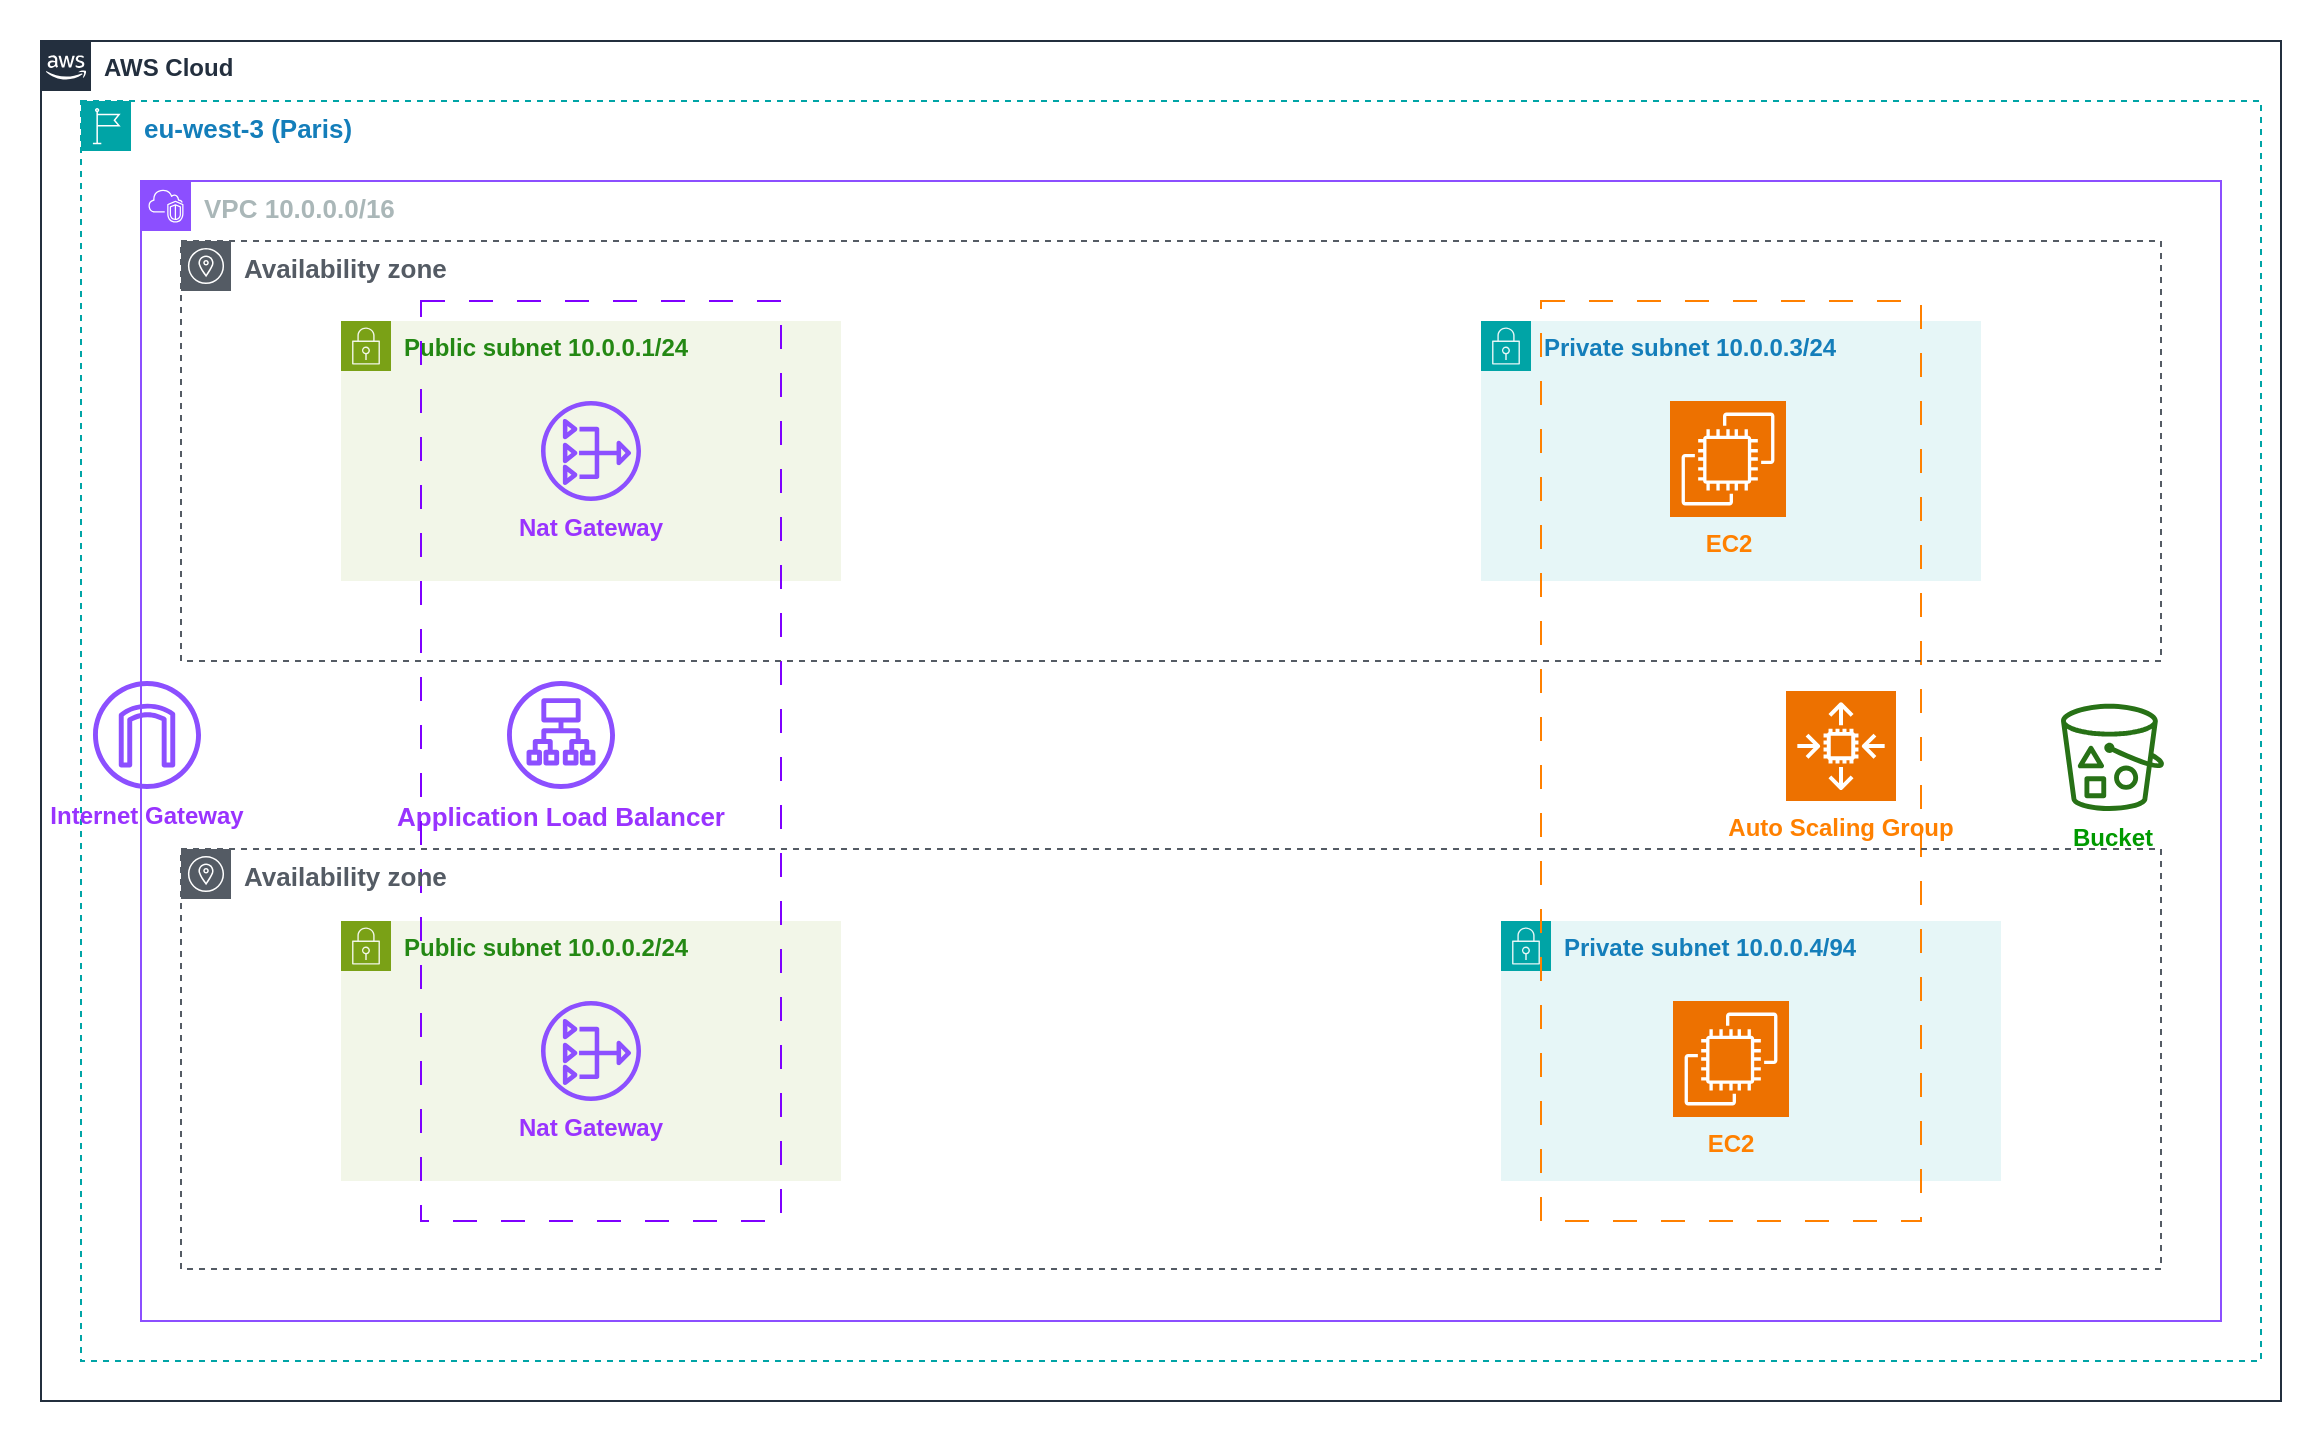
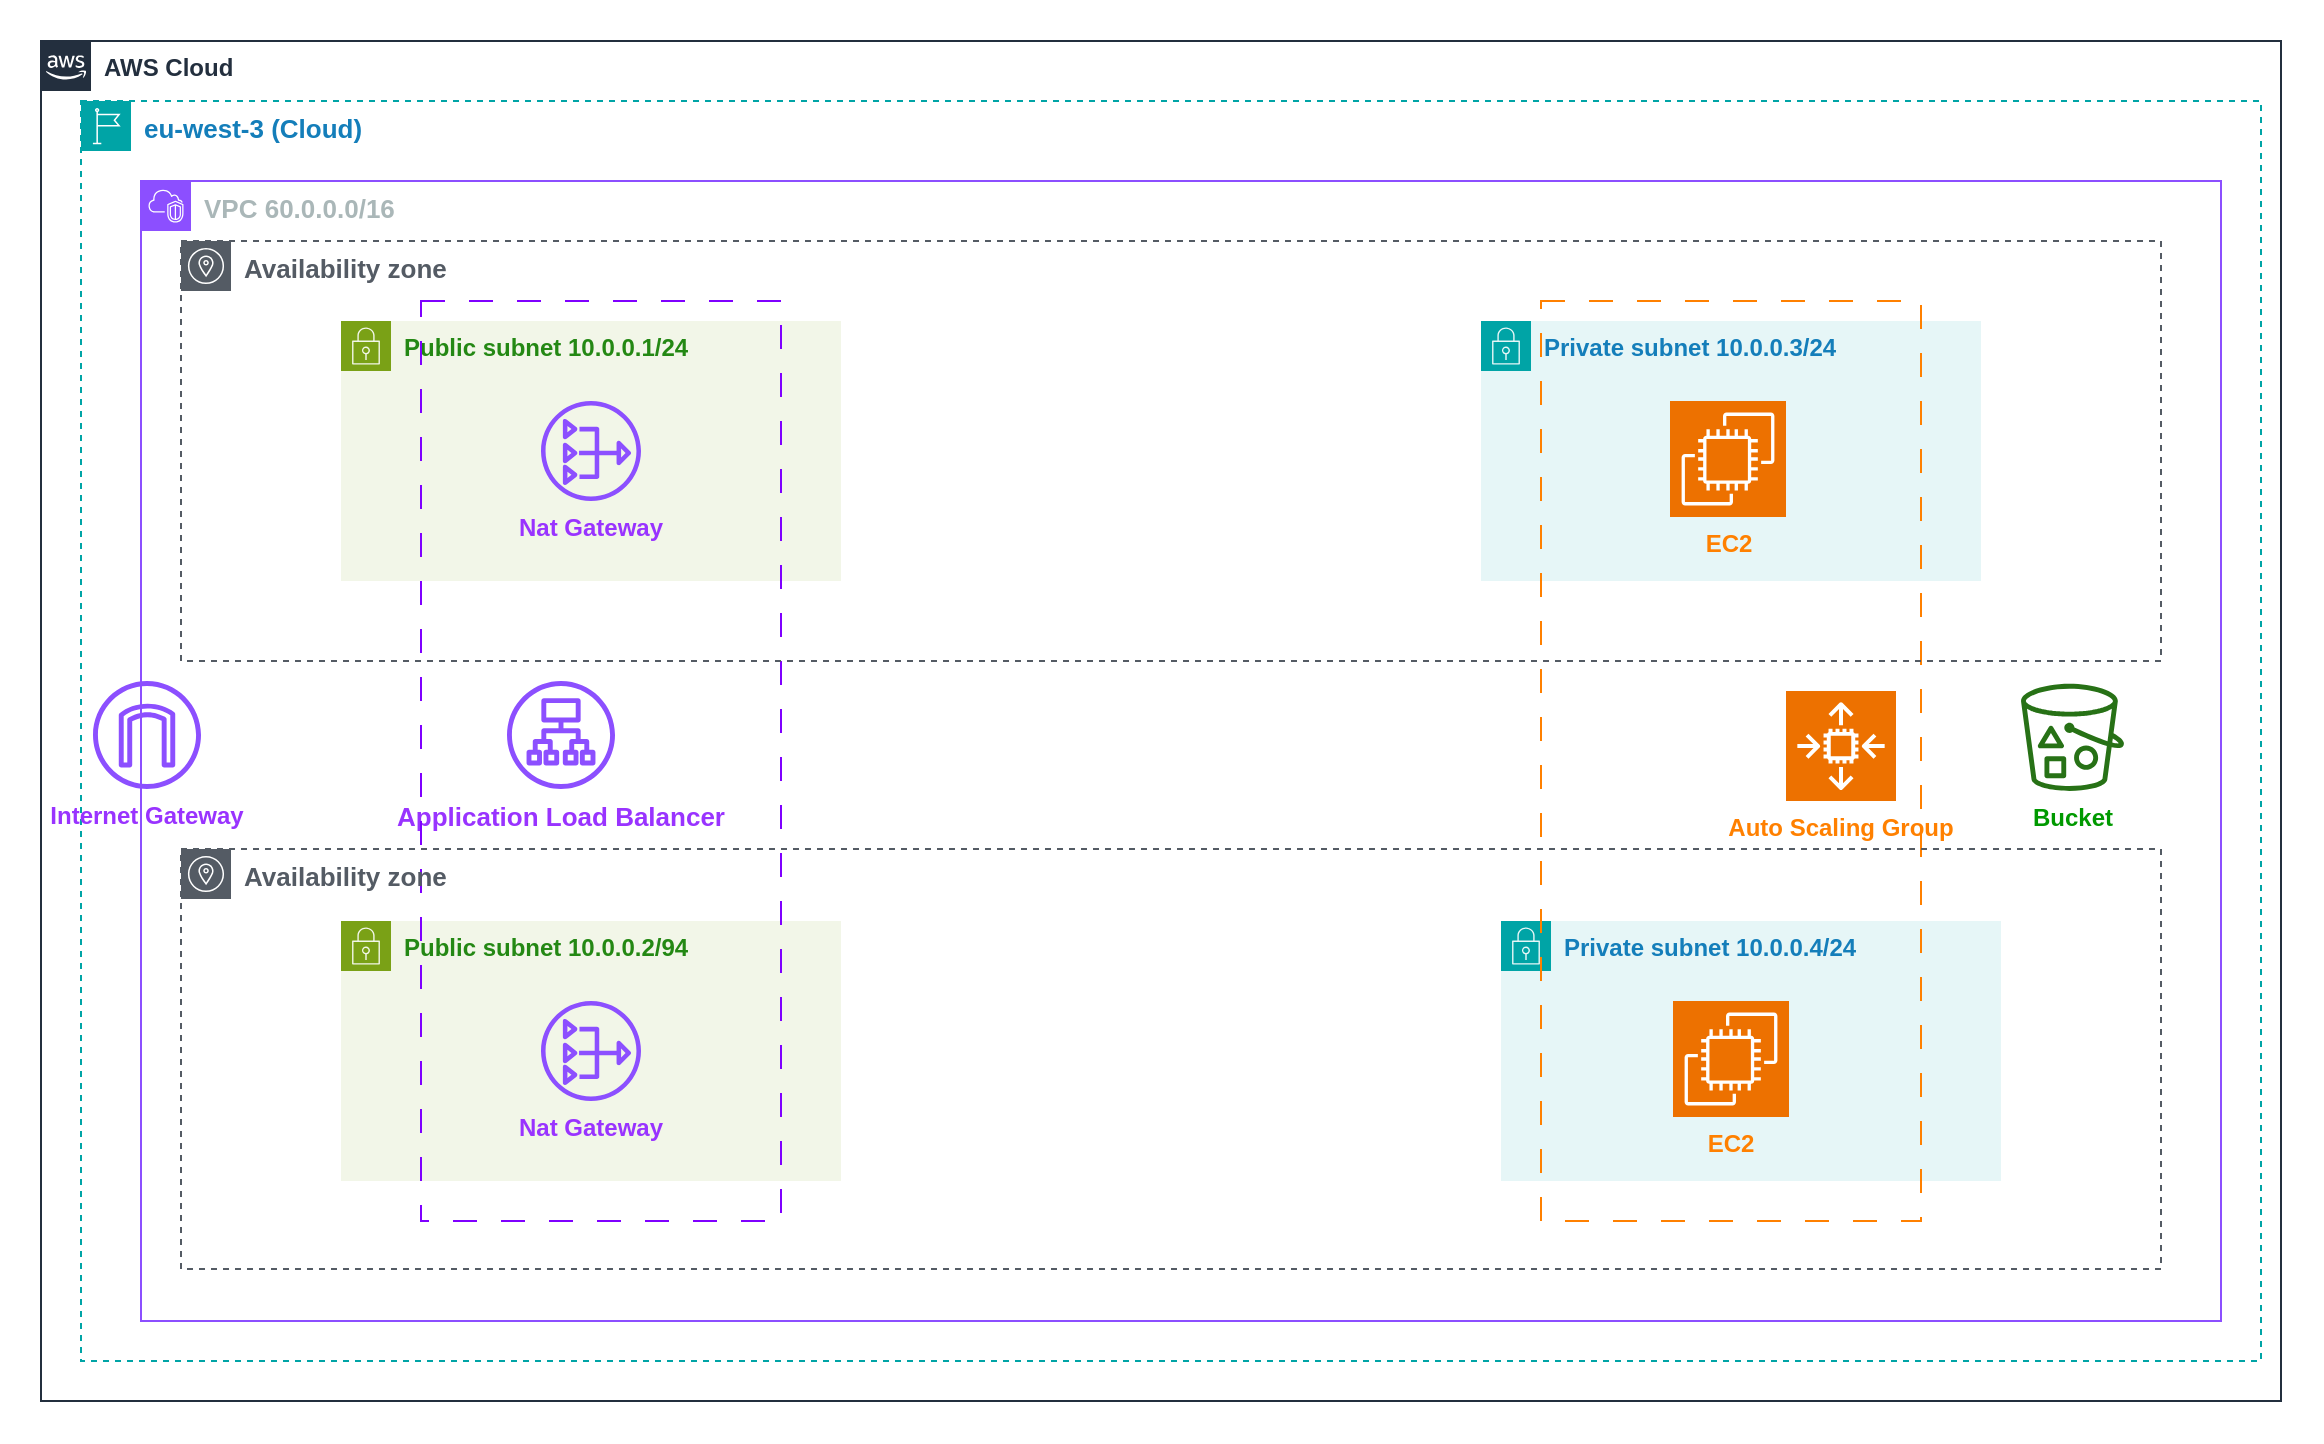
- <mxCell id="3" value="&lt;font style=&quot;font-size: 13px;&quot;&gt;&lt;b&gt;eu-west-3 (Paris)&lt;/b&gt;&lt;/font&gt;" style="points=[[0,0],[0.25,0],[0.5,0],[0.75,0],[1,0],[1,0.25],[1,0.5],[1,0.75],[1,1],[0.75,1],[0.5,1],[0.25,1],[0,1],[0,0.75],[0,0.5],[0,0.25]];outlineConnect=0;gradientColor=none;html=1;whiteSpace=wrap;fontSize=12;fontStyle=0;container=1;pointerEvents=0;collapsible=0;recursiveResize=0;shape=mxgraph.aws4.group;grIcon=mxgraph.aws4.group_region;strokeColor=#00A4A6;fillColor=none;verticalAlign=top;align=left;spacingLeft=30;fontColor=#147EBA;dashed=1;" vertex="1" parent="1"><mxGeometry x="40" y="50" width="1090" height="630" as="geometry" /></mxCell>
+ <mxCell id="3" value="&lt;font style=&quot;font-size: 13px;&quot;&gt;&lt;b&gt;eu-west-3 (Cloud)&lt;/b&gt;&lt;/font&gt;" style="points=[[0,0],[0.25,0],[0.5,0],[0.75,0],[1,0],[1,0.25],[1,0.5],[1,0.75],[1,1],[0.75,1],[0.5,1],[0.25,1],[0,1],[0,0.75],[0,0.5],[0,0.25]];outlineConnect=0;gradientColor=none;html=1;whiteSpace=wrap;fontSize=12;fontStyle=0;container=1;pointerEvents=0;collapsible=0;recursiveResize=0;shape=mxgraph.aws4.group;grIcon=mxgraph.aws4.group_region;strokeColor=#00A4A6;fillColor=none;verticalAlign=top;align=left;spacingLeft=30;fontColor=#147EBA;dashed=1;" vertex="1" parent="1"><mxGeometry x="40" y="50" width="1090" height="630" as="geometry" /></mxCell>
- <mxCell id="4" value="&lt;font style=&quot;font-size: 13px;&quot;&gt;&lt;b&gt;VPC 10.0.0.0/16&lt;/b&gt;&lt;/font&gt;" style="points=[[0,0],[0.25,0],[0.5,0],[0.75,0],[1,0],[1,0.25],[1,0.5],[1,0.75],[1,1],[0.75,1],[0.5,1],[0.25,1],[0,1],[0,0.75],[0,0.5],[0,0.25]];outlineConnect=0;gradientColor=none;html=1;whiteSpace=wrap;fontSize=12;fontStyle=0;container=1;pointerEvents=0;collapsible=0;recursiveResize=0;shape=mxgraph.aws4.group;grIcon=mxgraph.aws4.group_vpc2;strokeColor=#8C4FFF;fillColor=none;verticalAlign=top;align=left;spacingLeft=30;fontColor=#AAB7B8;dashed=0;" vertex="1" parent="3"><mxGeometry x="30" y="40" width="1040" height="570" as="geometry" /></mxCell>
+ <mxCell id="4" value="&lt;font style=&quot;font-size: 13px;&quot;&gt;&lt;b&gt;VPC 60.0.0.0/16&lt;/b&gt;&lt;/font&gt;" style="points=[[0,0],[0.25,0],[0.5,0],[0.75,0],[1,0],[1,0.25],[1,0.5],[1,0.75],[1,1],[0.75,1],[0.5,1],[0.25,1],[0,1],[0,0.75],[0,0.5],[0,0.25]];outlineConnect=0;gradientColor=none;html=1;whiteSpace=wrap;fontSize=12;fontStyle=0;container=1;pointerEvents=0;collapsible=0;recursiveResize=0;shape=mxgraph.aws4.group;grIcon=mxgraph.aws4.group_vpc2;strokeColor=#8C4FFF;fillColor=none;verticalAlign=top;align=left;spacingLeft=30;fontColor=#AAB7B8;dashed=0;" vertex="1" parent="3"><mxGeometry x="30" y="40" width="1040" height="570" as="geometry" /></mxCell>
- <mxCell id="14" value="&lt;b style=&quot;color: rgb(26, 51, 0);&quot;&gt;&lt;span style=&quot;color: rgb(0, 153, 0);&quot;&gt;Bucket&lt;/span&gt;&lt;/b&gt;" style="outlineConnect=0;fontColor=#232F3E;gradientColor=none;fillColor=#277116;strokeColor=none;dashed=0;verticalLabelPosition=bottom;verticalAlign=top;align=center;html=1;fontSize=12;fontStyle=0;aspect=fixed;pointerEvents=1;shape=mxgraph.aws4.bucket_with_objects;labelBackgroundColor=#ffffff;" parent="4" vertex="1"><mxGeometry x="960" y="261.4" width="51.54" height="53.6" as="geometry" /></mxCell>
+ <mxCell id="14" value="&lt;b style=&quot;color: rgb(26, 51, 0);&quot;&gt;&lt;span style=&quot;color: rgb(0, 153, 0);&quot;&gt;Bucket&lt;/span&gt;&lt;/b&gt;" style="outlineConnect=0;fontColor=#232F3E;gradientColor=none;fillColor=#277116;strokeColor=none;dashed=0;verticalLabelPosition=bottom;verticalAlign=top;align=center;html=1;fontSize=12;fontStyle=0;aspect=fixed;pointerEvents=1;shape=mxgraph.aws4.bucket_with_objects;labelBackgroundColor=#ffffff;" parent="4" vertex="1"><mxGeometry x="940" y="251.4" width="51.54" height="53.6" as="geometry" /></mxCell>
- <mxCell id="7" value="&lt;b&gt;Public subnet 10.0.0.2/24&lt;/b&gt;" style="points=[[0,0],[0.25,0],[0.5,0],[0.75,0],[1,0],[1,0.25],[1,0.5],[1,0.75],[1,1],[0.75,1],[0.5,1],[0.25,1],[0,1],[0,0.75],[0,0.5],[0,0.25]];outlineConnect=0;gradientColor=none;html=1;whiteSpace=wrap;fontSize=12;fontStyle=0;container=1;pointerEvents=0;collapsible=0;recursiveResize=0;shape=mxgraph.aws4.group;grIcon=mxgraph.aws4.group_security_group;grStroke=0;strokeColor=#7AA116;fillColor=#F2F6E8;verticalAlign=top;align=left;spacingLeft=30;fontColor=#248814;dashed=0;" vertex="1" parent="4"><mxGeometry x="100" y="370" width="250" height="130" as="geometry" /></mxCell>
+ <mxCell id="7" value="&lt;b&gt;Public subnet 10.0.0.2/94&lt;/b&gt;" style="points=[[0,0],[0.25,0],[0.5,0],[0.75,0],[1,0],[1,0.25],[1,0.5],[1,0.75],[1,1],[0.75,1],[0.5,1],[0.25,1],[0,1],[0,0.75],[0,0.5],[0,0.25]];outlineConnect=0;gradientColor=none;html=1;whiteSpace=wrap;fontSize=12;fontStyle=0;container=1;pointerEvents=0;collapsible=0;recursiveResize=0;shape=mxgraph.aws4.group;grIcon=mxgraph.aws4.group_security_group;grStroke=0;strokeColor=#7AA116;fillColor=#F2F6E8;verticalAlign=top;align=left;spacingLeft=30;fontColor=#248814;dashed=0;" vertex="1" parent="4"><mxGeometry x="100" y="370" width="250" height="130" as="geometry" /></mxCell>
- <mxCell id="10" value="&lt;b&gt;Private subnet 10.0.0.4/94&lt;/b&gt;" style="points=[[0,0],[0.25,0],[0.5,0],[0.75,0],[1,0],[1,0.25],[1,0.5],[1,0.75],[1,1],[0.75,1],[0.5,1],[0.25,1],[0,1],[0,0.75],[0,0.5],[0,0.25]];outlineConnect=0;gradientColor=none;html=1;whiteSpace=wrap;fontSize=12;fontStyle=0;container=1;pointerEvents=0;collapsible=0;recursiveResize=0;shape=mxgraph.aws4.group;grIcon=mxgraph.aws4.group_security_group;grStroke=0;strokeColor=#00A4A6;fillColor=#E6F6F7;verticalAlign=top;align=left;spacingLeft=30;fontColor=#147EBA;dashed=0;" vertex="1" parent="4"><mxGeometry x="680" y="370" width="250" height="130" as="geometry" /></mxCell>
+ <mxCell id="10" value="&lt;b&gt;Private subnet 10.0.0.4/24&lt;/b&gt;" style="points=[[0,0],[0.25,0],[0.5,0],[0.75,0],[1,0],[1,0.25],[1,0.5],[1,0.75],[1,1],[0.75,1],[0.5,1],[0.25,1],[0,1],[0,0.75],[0,0.5],[0,0.25]];outlineConnect=0;gradientColor=none;html=1;whiteSpace=wrap;fontSize=12;fontStyle=0;container=1;pointerEvents=0;collapsible=0;recursiveResize=0;shape=mxgraph.aws4.group;grIcon=mxgraph.aws4.group_security_group;grStroke=0;strokeColor=#00A4A6;fillColor=#E6F6F7;verticalAlign=top;align=left;spacingLeft=30;fontColor=#147EBA;dashed=0;" vertex="1" parent="4"><mxGeometry x="680" y="370" width="250" height="130" as="geometry" /></mxCell>
